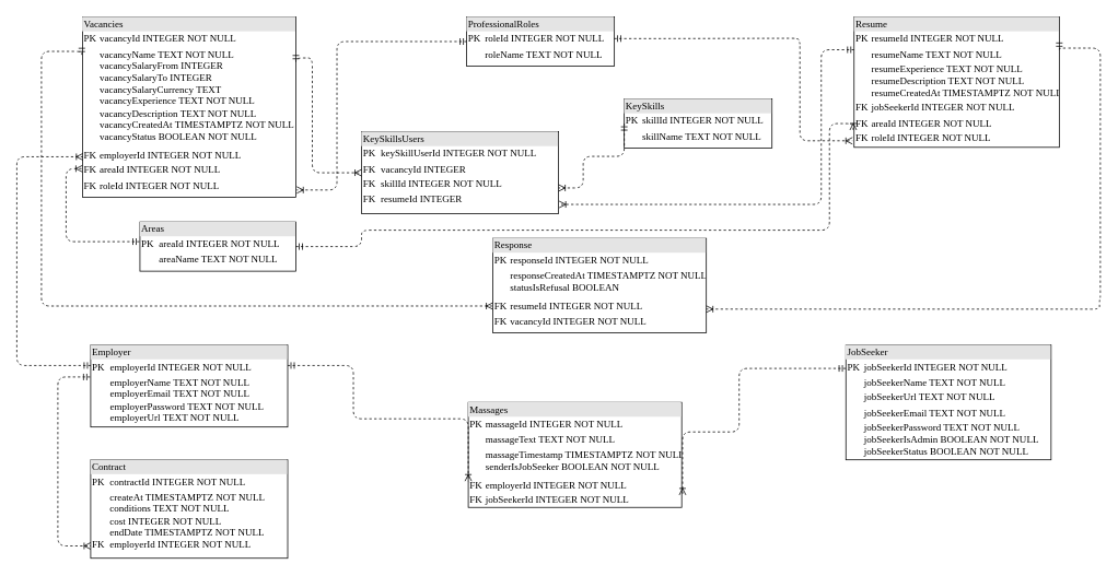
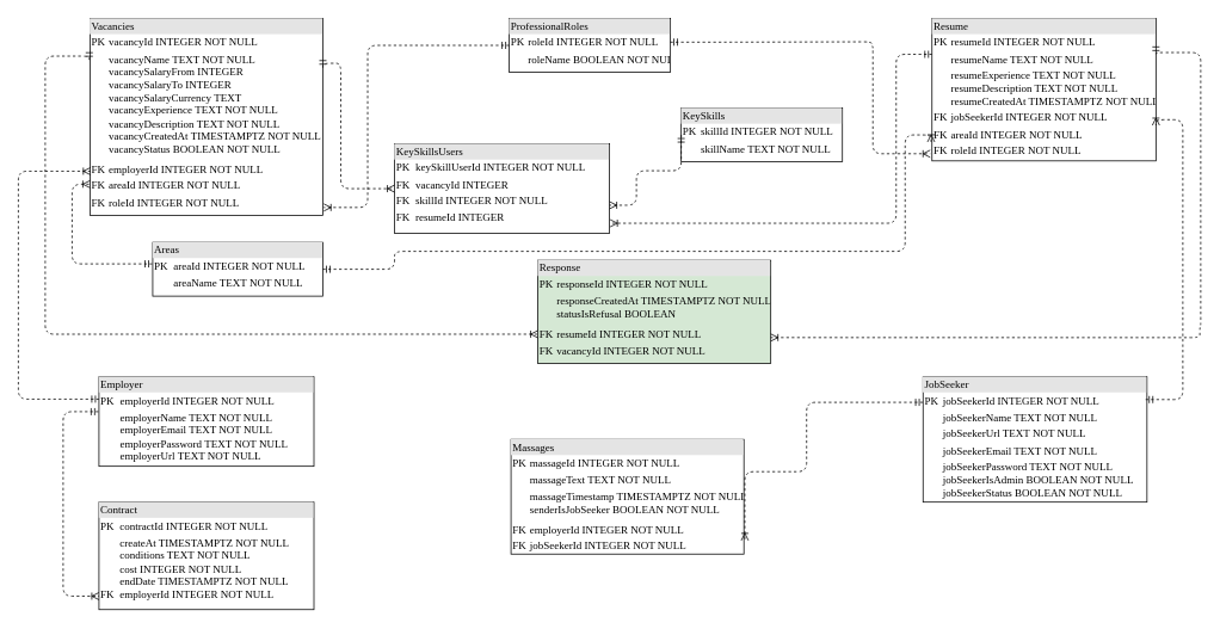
- <mxCell id="10" value="&lt;div style=&quot;box-sizing: border-box ; width: 100% ; background: #e4e4e4 ; padding: 2px&quot;&gt;ProfessionalRoles&lt;/div&gt;&lt;table style=&quot;width: 100% ; font-size: 1em&quot; cellpadding=&quot;2&quot; cellspacing=&quot;0&quot;&gt;&lt;tbody&gt;&lt;tr&gt;&lt;td&gt;PK&lt;/td&gt;&lt;td&gt;roleId INTEGER NOT NULL&lt;/td&gt;&lt;/tr&gt;&lt;tr&gt;&lt;td&gt;&lt;br&gt;&lt;/td&gt;&lt;td&gt;roleName TEXT NOT NULL&lt;/td&gt;&lt;/tr&gt;&lt;tr&gt;&lt;td&gt;&lt;br&gt;&lt;/td&gt;&lt;td&gt;&lt;br&gt;&lt;/td&gt;&lt;/tr&gt;&lt;/tbody&gt;&lt;/table&gt;" style="verticalAlign=top;align=left;overflow=fill;html=1;rounded=0;shadow=0;comic=0;labelBackgroundColor=none;strokeWidth=1;fontFamily=Verdana;fontSize=12" parent="1" vertex="1"><mxGeometry x="568" y="20" width="180" height="60" as="geometry" /></mxCell>
+ <mxCell id="10" value="&lt;div style=&quot;box-sizing: border-box ; width: 100% ; background: #e4e4e4 ; padding: 2px&quot;&gt;ProfessionalRoles&lt;/div&gt;&lt;table style=&quot;width: 100% ; font-size: 1em&quot; cellpadding=&quot;2&quot; cellspacing=&quot;0&quot;&gt;&lt;tbody&gt;&lt;tr&gt;&lt;td&gt;PK&lt;/td&gt;&lt;td&gt;roleId INTEGER NOT NULL&lt;/td&gt;&lt;/tr&gt;&lt;tr&gt;&lt;td&gt;&lt;br&gt;&lt;/td&gt;&lt;td&gt;roleName BOOLEAN NOT NULL&lt;/td&gt;&lt;/tr&gt;&lt;tr&gt;&lt;td&gt;&lt;br&gt;&lt;/td&gt;&lt;td&gt;&lt;br&gt;&lt;/td&gt;&lt;/tr&gt;&lt;/tbody&gt;&lt;/table&gt;" style="verticalAlign=top;align=left;overflow=fill;html=1;rounded=0;shadow=0;comic=0;labelBackgroundColor=none;strokeWidth=1;fontFamily=Verdana;fontSize=12" parent="1" vertex="1"><mxGeometry x="568" y="20" width="180" height="60" as="geometry" /></mxCell>
+ <mxCell id="14" style="edgeStyle=orthogonalEdgeStyle;html=1;dashed=1;labelBackgroundColor=none;startArrow=ERmandOne;endArrow=ERoneToMany;fontFamily=Verdana;fontSize=12;align=left;exitX=0.994;exitY=0.182;exitDx=0;exitDy=0;movable=1;resizable=1;rotatable=1;deletable=1;editable=1;locked=0;connectable=1;entryX=1;entryY=0.75;entryDx=0;entryDy=0;exitPerimeter=0;" parent="1" source="4" target="8" edge="1"><mxGeometry relative="1" as="geometry"><mxPoint x="1290" y="445" as="sourcePoint" /><mxPoint x="1290" y="50" as="targetPoint" /><Array as="points"><mxPoint x="1320" y="445" /><mxPoint x="1320" y="133" /></Array></mxGeometry></mxCell>
- <mxCell id="9" value="&lt;div style=&quot;box-sizing: border-box ; width: 100% ; background: #e4e4e4 ; padding: 2px&quot;&gt;Response&lt;/div&gt;&lt;table style=&quot;width: 100% ; font-size: 1em&quot; cellpadding=&quot;2&quot; cellspacing=&quot;0&quot;&gt;&lt;tbody&gt;&lt;tr&gt;&lt;td&gt;PK&lt;/td&gt;&lt;td&gt;responseId INTEGER NOT NULL&lt;/td&gt;&lt;/tr&gt;&lt;tr&gt;&lt;td&gt;&lt;br&gt;&lt;/td&gt;&lt;td&gt;responseCreatedAt TIMESTAMPTZ NOT NULL DEFAULT&amp;nbsp;CURRENT_TIMESTAMP&lt;br&gt;statusIsRefusal BOOLEAN&lt;br&gt;&lt;/td&gt;&lt;/tr&gt;&lt;tr&gt;&lt;td&gt;&lt;/td&gt;&lt;td&gt;&lt;/td&gt;&lt;/tr&gt;&lt;tr&gt;&lt;td&gt;FK&lt;/td&gt;&lt;td&gt;resumeId INTEGER NOT NULL&lt;br&gt;&lt;/td&gt;&lt;/tr&gt;&lt;tr&gt;&lt;td&gt;FK&lt;/td&gt;&lt;td&gt;vacancyId INTEGER NOT NULL&lt;br&gt;&lt;/td&gt;&lt;/tr&gt;&lt;/tbody&gt;&lt;/table&gt;" style="verticalAlign=top;align=left;overflow=fill;html=1;rounded=0;shadow=0;comic=0;labelBackgroundColor=none;strokeWidth=1;fontFamily=Verdana;fontSize=12" parent="1" vertex="1"><mxGeometry y="290" width="260" height="115" as="geometry" x="600" /></mxCell>
+ <mxCell id="9" value="&lt;div style=&quot;box-sizing: border-box ; width: 100% ; background: #e4e4e4 ; padding: 2px&quot;&gt;Response&lt;/div&gt;&lt;table style=&quot;width: 100% ; font-size: 1em&quot; cellpadding=&quot;2&quot; cellspacing=&quot;0&quot;&gt;&lt;tbody&gt;&lt;tr&gt;&lt;td&gt;PK&lt;/td&gt;&lt;td&gt;responseId INTEGER NOT NULL&lt;/td&gt;&lt;/tr&gt;&lt;tr&gt;&lt;td&gt;&lt;br&gt;&lt;/td&gt;&lt;td&gt;responseCreatedAt TIMESTAMPTZ NOT NULL DEFAULT&amp;nbsp;CURRENT_TIMESTAMP&lt;br&gt;statusIsRefusal BOOLEAN&lt;br&gt;&lt;/td&gt;&lt;/tr&gt;&lt;tr&gt;&lt;td&gt;&lt;/td&gt;&lt;td&gt;&lt;/td&gt;&lt;/tr&gt;&lt;tr&gt;&lt;td&gt;FK&lt;/td&gt;&lt;td&gt;resumeId INTEGER NOT NULL&lt;br&gt;&lt;/td&gt;&lt;/tr&gt;&lt;tr&gt;&lt;td&gt;FK&lt;/td&gt;&lt;td&gt;vacancyId INTEGER NOT NULL&lt;br&gt;&lt;/td&gt;&lt;/tr&gt;&lt;/tbody&gt;&lt;/table&gt;" style="verticalAlign=top;align=left;overflow=fill;html=1;rounded=0;shadow=0;comic=0;labelBackgroundColor=none;strokeWidth=1;fontFamily=Verdana;fontSize=12;fillColor=#d5e8d4;" parent="1" vertex="1"><mxGeometry y="290" width="260" height="115" as="geometry" x="600" /></mxCell>
- <mxCell id="15" style="edgeStyle=orthogonalEdgeStyle;html=1;dashed=1;labelBackgroundColor=none;startArrow=ERmandOne;endArrow=ERoneToMany;fontFamily=Verdana;fontSize=12;align=left;exitX=1;exitY=0.25;exitDx=0;exitDy=0;movable=1;resizable=1;rotatable=1;deletable=1;editable=1;locked=0;connectable=1;entryX=0;entryY=0.75;entryDx=0;entryDy=0;" parent="1" source="2" target="5" edge="1"><mxGeometry relative="1" as="geometry"><mxPoint x="529.94" y="695" as="sourcePoint" /><mxPoint x="529.94" y="300" as="targetPoint" /><Array as="points"><mxPoint x="430" y="445" /><mxPoint x="430" y="510" /></Array></mxGeometry></mxCell>
